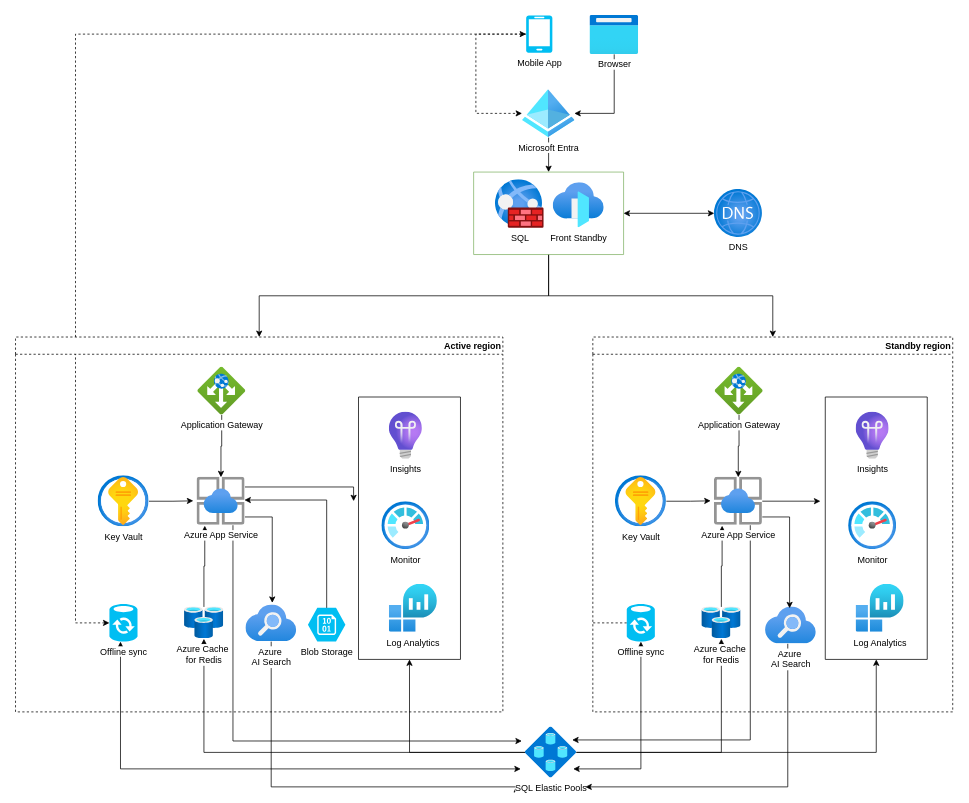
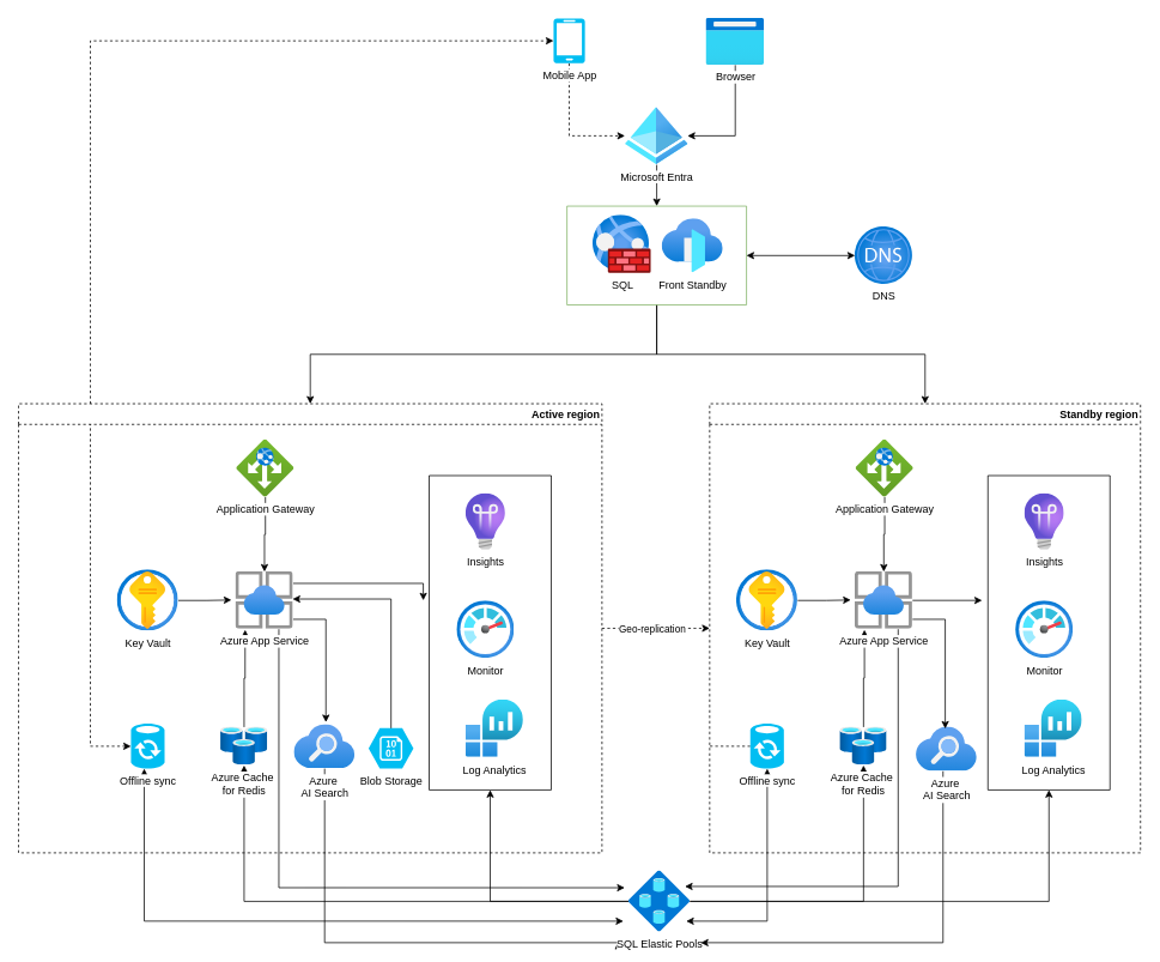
- <mxCell id="17" value="Mobile App" style="verticalLabelPosition=bottom;html=1;verticalAlign=top;align=center;strokeColor=none;fillColor=#00BEF2;shape=mxgraph.azure.mobile;pointerEvents=1;fontFamily=Helvetica;fontSize=12;fontColor=default;labelBackgroundColor=default;" parent="1" vertex="1"><mxGeometry x="701" y="20" width="35" height="50" as="geometry" /></mxCell>
+ <mxCell id="17" value="Mobile App" style="verticalLabelPosition=bottom;html=1;verticalAlign=top;align=center;strokeColor=none;fillColor=#00BEF2;shape=mxgraph.azure.mobile;pointerEvents=1;fontFamily=Helvetica;fontSize=12;fontColor=default;labelBackgroundColor=default;" parent="1" vertex="1"><mxGeometry x="616" y="20" width="35" height="50" as="geometry" /></mxCell>
+ <mxCell id="45" style="edgeStyle=orthogonalEdgeStyle;rounded=0;orthogonalLoop=1;jettySize=auto;html=1;entryX=0;entryY=0.5;entryDx=0;entryDy=0;dashed=1;" edge="1" parent="1" source="47" target="29"><mxGeometry relative="1" as="geometry" /></mxCell>
+ <mxCell id="46" value="Geo-replication" style="edgeLabel;html=1;align=center;verticalAlign=middle;resizable=0;points=[];" vertex="1" connectable="0" parent="45"><mxGeometry x="-0.079" relative="1" as="geometry"><mxPoint as="offset" /></mxGeometry></mxCell>
